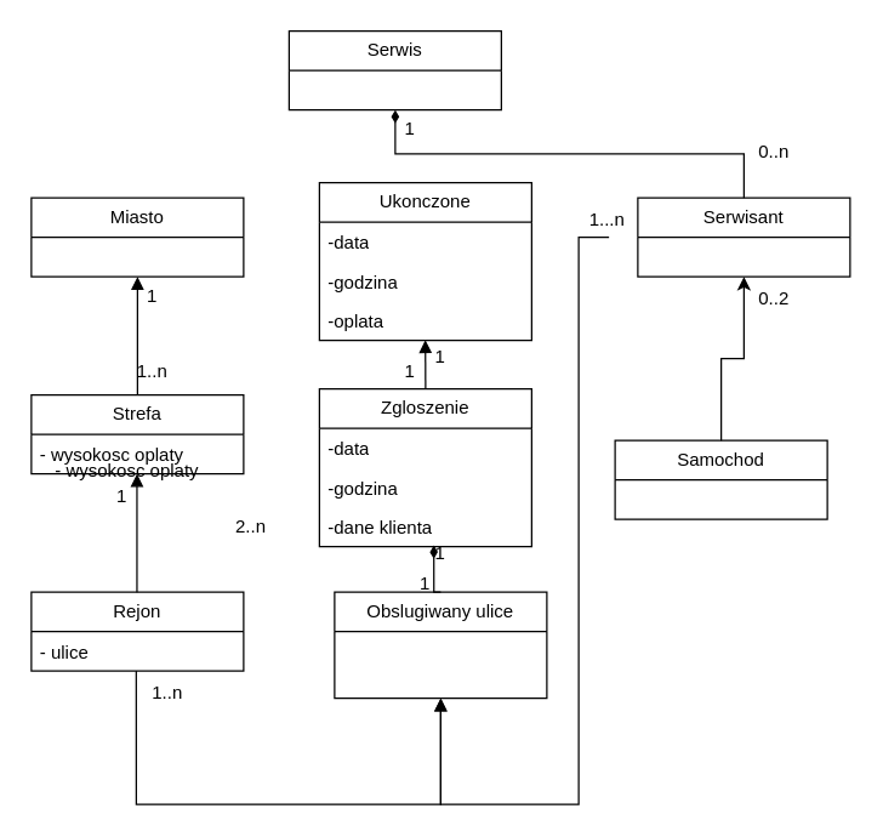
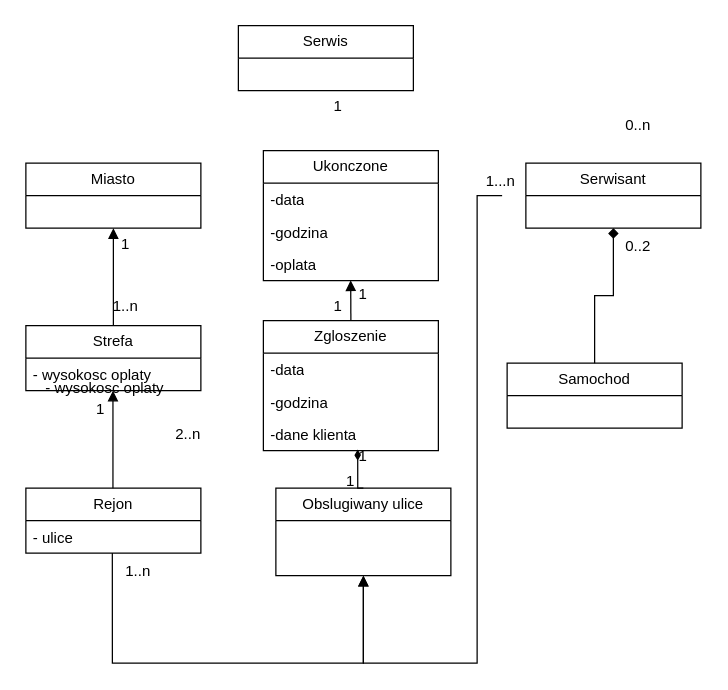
- <mxCell id="3" style="edgeStyle=orthogonalEdgeStyle;rounded=0;orthogonalLoop=1;jettySize=auto;html=1;exitX=0.5;exitY=0;exitDx=0;exitDy=0;entryX=0.5;entryY=1;entryDx=0;entryDy=0;endArrow=diamondThin;endFill=1;" edge="1" parent="1" source="4" target="2"><mxGeometry relative="1" as="geometry" /></mxCell>
- <mxCell id="5" style="edgeStyle=orthogonalEdgeStyle;rounded=0;orthogonalLoop=1;jettySize=auto;html=1;exitX=0.5;exitY=0;exitDx=0;exitDy=0;entryX=0.5;entryY=1;entryDx=0;entryDy=0;" edge="1" parent="1" source="6" target="4"><mxGeometry relative="1" as="geometry" /></mxCell>
+ <mxCell id="5" style="edgeStyle=orthogonalEdgeStyle;rounded=0;orthogonalLoop=1;jettySize=auto;html=1;exitX=0.5;exitY=0;exitDx=0;exitDy=0;entryX=0.5;entryY=1;entryDx=0;entryDy=0;endArrow=diamond;" edge="1" parent="1" source="6" target="4"><mxGeometry relative="1" as="geometry" /></mxCell>
- <mxCell id="25" value="2..n" style="text;html=1;align=center;verticalAlign=middle;whiteSpace=wrap;rounded=0;" vertex="1" parent="1"><mxGeometry x="135" y="332" width="60" height="30" as="geometry" /></mxCell>
+ <mxCell id="25" value="2..n" style="text;html=1;align=center;verticalAlign=middle;whiteSpace=wrap;rounded=0;" vertex="1" parent="1"><mxGeometry x="120" y="332" width="60" height="30" as="geometry" /></mxCell>
